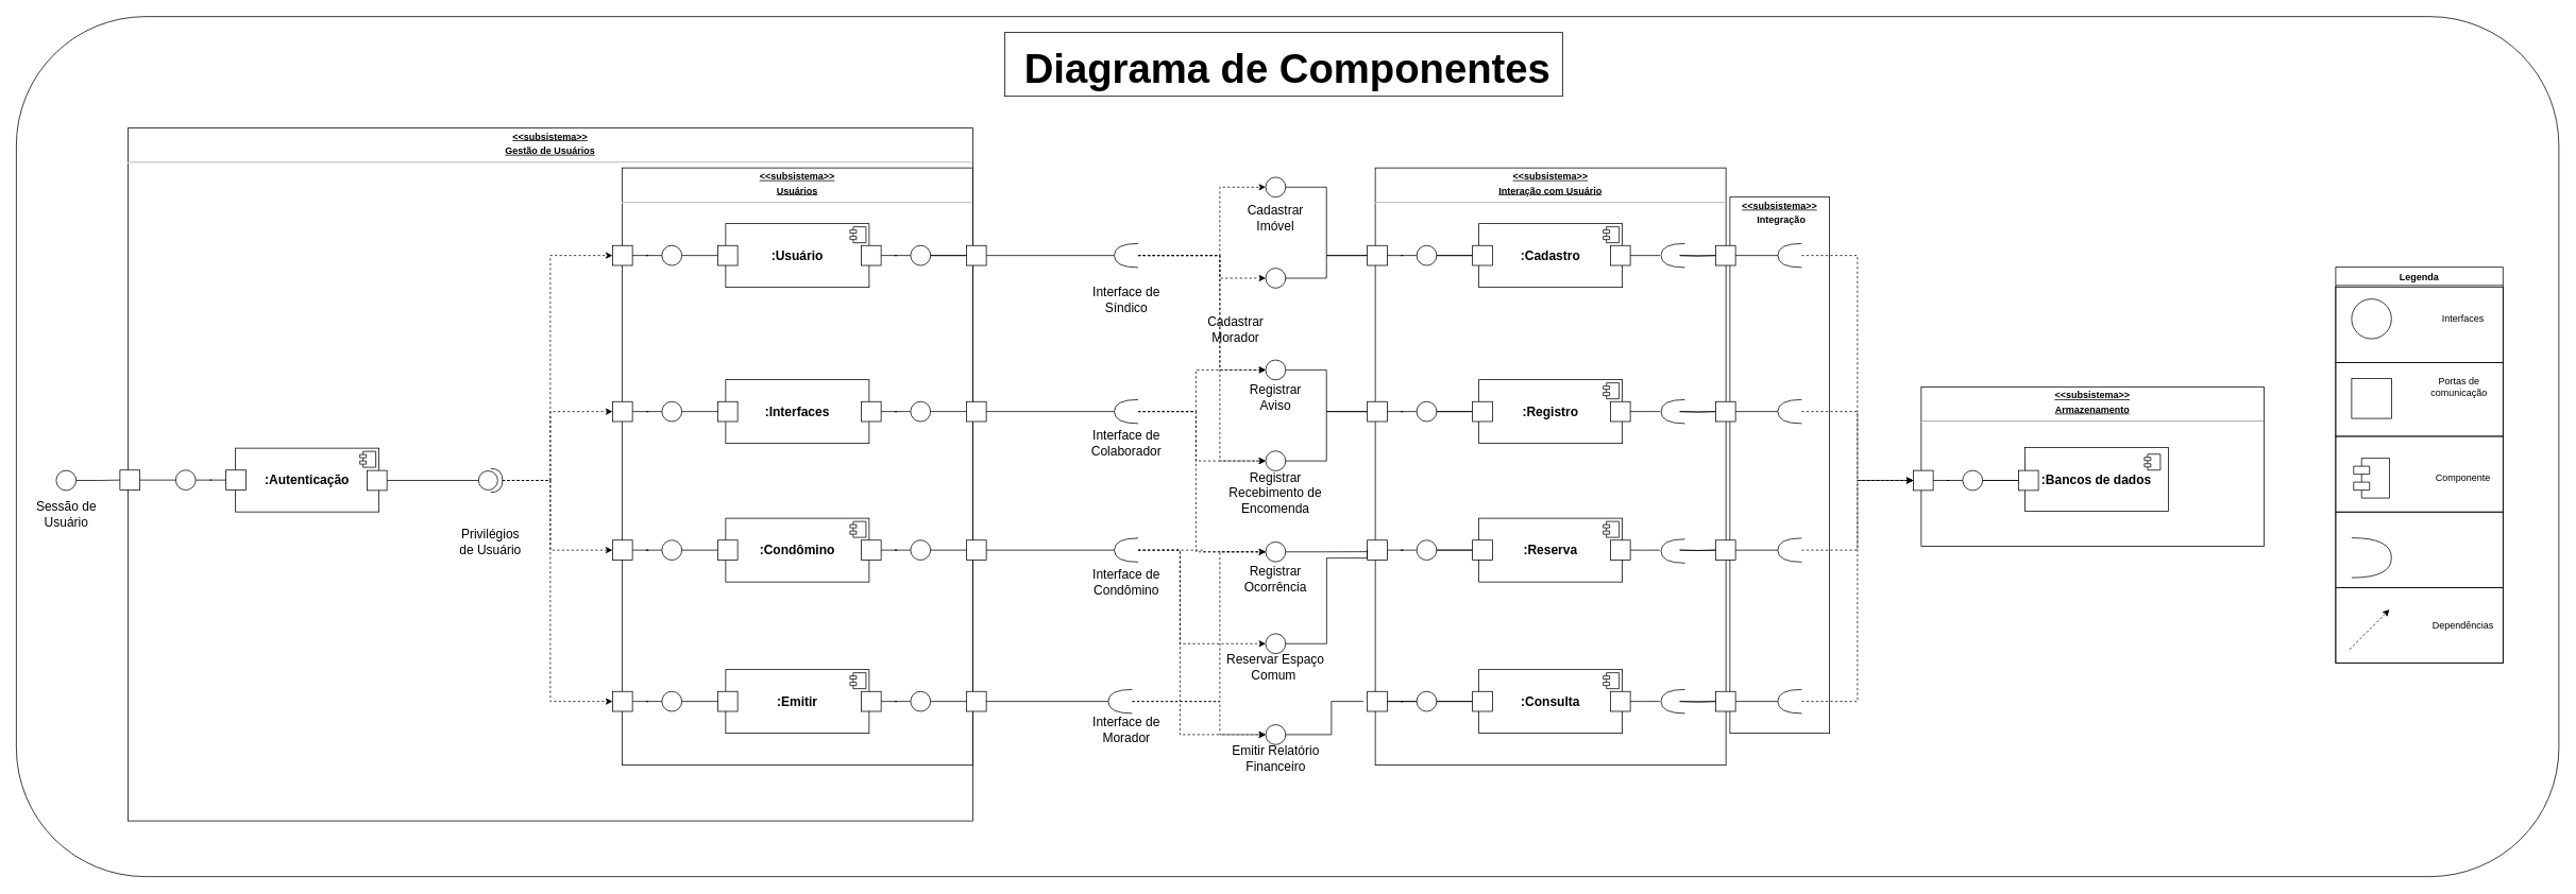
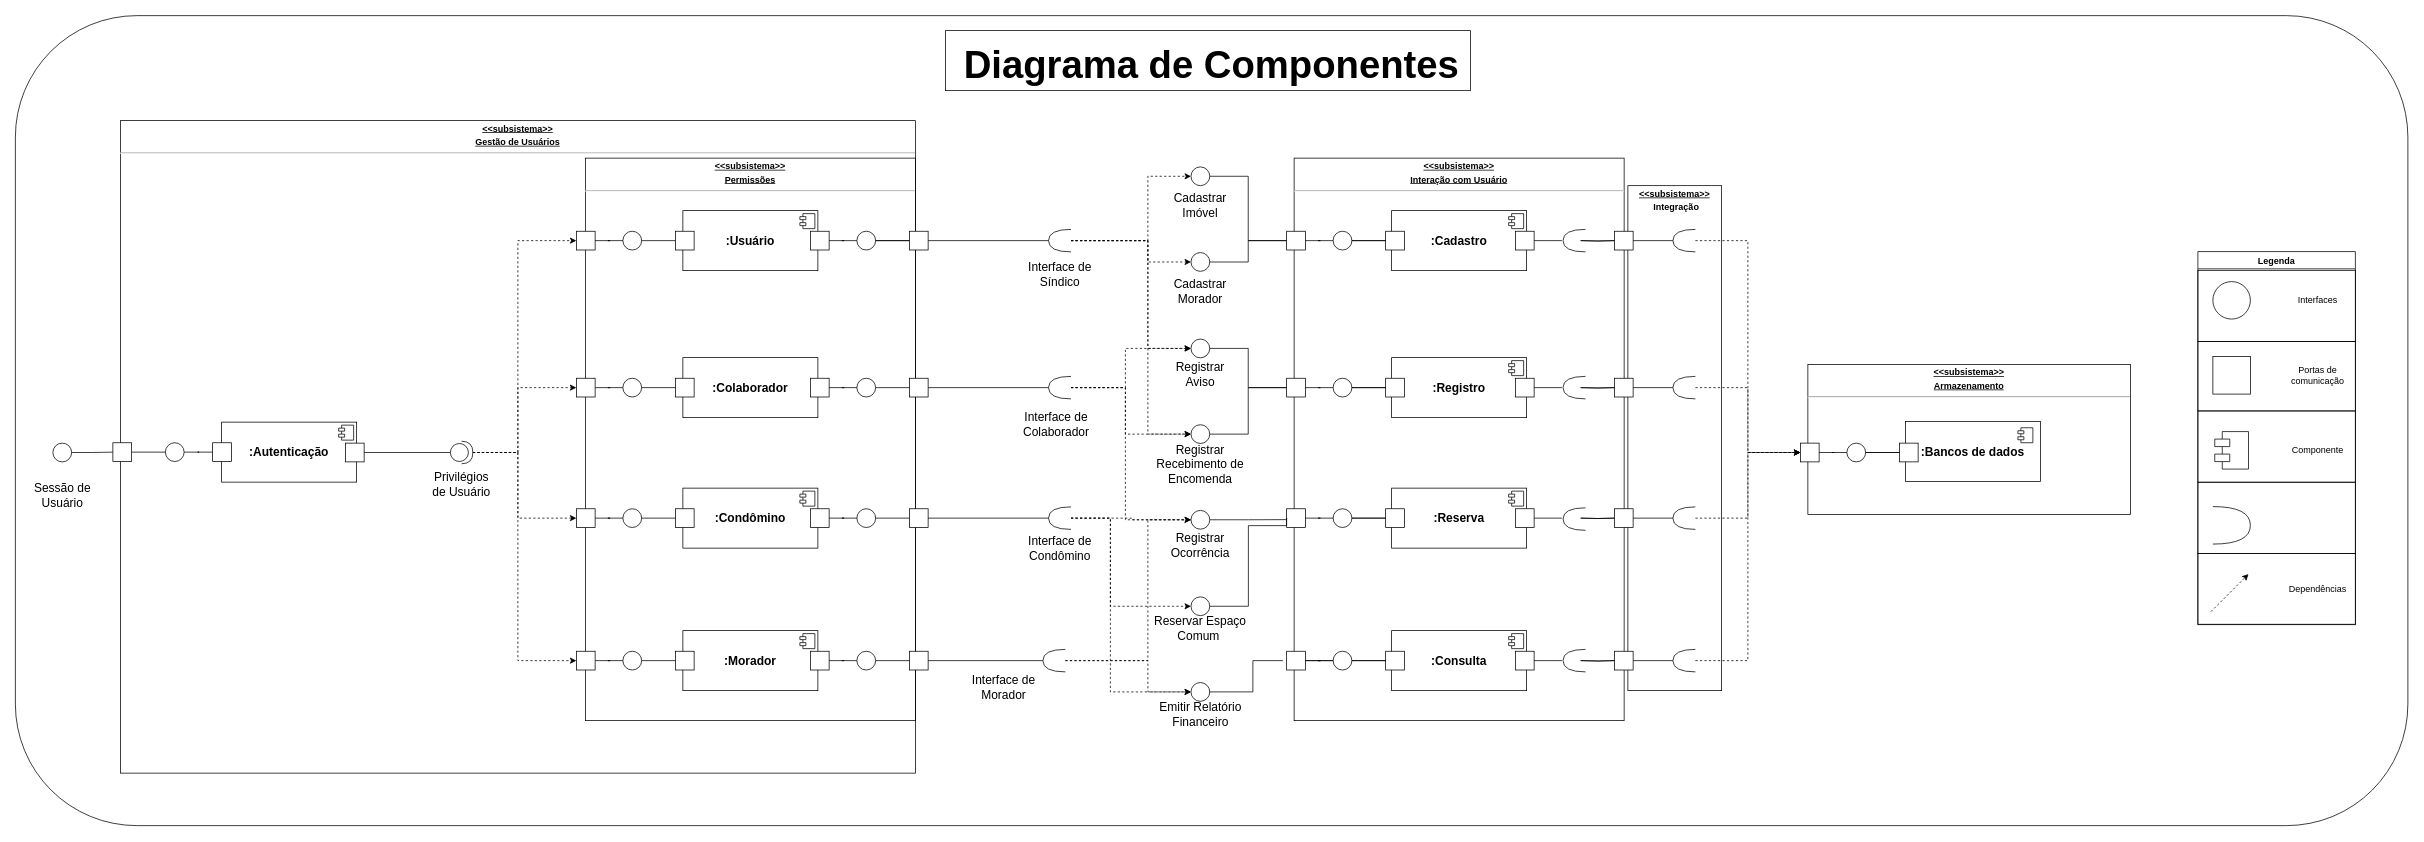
- <mxCell id="24" value="&lt;p style=&quot;margin:0px;margin-top:4px;text-align:center;text-decoration:underline;&quot;&gt;&lt;b&gt;&amp;lt;&amp;lt;subsistema&amp;gt;&amp;gt;&lt;/b&gt;&lt;/p&gt;&lt;p style=&quot;margin:0px;margin-top:4px;text-align:center;text-decoration:underline;&quot;&gt;&lt;b&gt;Usuários&lt;/b&gt;&lt;/p&gt;&lt;hr&gt;&lt;p style=&quot;margin:0px;margin-left:8px;&quot;&gt;&lt;br&gt;&lt;/p&gt;" style="verticalAlign=top;align=left;overflow=fill;fontSize=12;fontFamily=Helvetica;html=1;fillColor=none;" vertex="1" parent="1"><mxGeometry x="780" y="210" width="440" height="750" as="geometry" /></mxCell>
+ <mxCell id="24" value="&lt;p style=&quot;margin:0px;margin-top:4px;text-align:center;text-decoration:underline;&quot;&gt;&lt;b&gt;&amp;lt;&amp;lt;subsistema&amp;gt;&amp;gt;&lt;/b&gt;&lt;/p&gt;&lt;p style=&quot;margin:0px;margin-top:4px;text-align:center;text-decoration:underline;&quot;&gt;&lt;b&gt;Permissões&lt;/b&gt;&lt;/p&gt;&lt;hr&gt;&lt;p style=&quot;margin:0px;margin-left:8px;&quot;&gt;&lt;br&gt;&lt;/p&gt;" style="verticalAlign=top;align=left;overflow=fill;fontSize=12;fontFamily=Helvetica;html=1;fillColor=none;" vertex="1" parent="1"><mxGeometry x="780" y="210" width="440" height="750" as="geometry" /></mxCell>
- <mxCell id="158" value="Interface de Síndico" style="text;html=1;strokeColor=none;fillColor=none;align=center;verticalAlign=middle;whiteSpace=wrap;rounded=0;fontSize=16;" vertex="1" parent="1"><mxGeometry x="1367.5" y="360" width="90" height="30" as="geometry" /></mxCell>
+ <mxCell id="158" value="Interface de Síndico" style="text;html=1;strokeColor=none;fillColor=none;align=center;verticalAlign=middle;whiteSpace=wrap;rounded=0;fontSize=16;" vertex="1" parent="1"><mxGeometry x="1367.5" y="350" width="90" height="30" as="geometry" /></mxCell>
- <mxCell id="192" value="Cadastrar Morador" style="text;html=1;strokeColor=none;fillColor=none;align=center;verticalAlign=middle;whiteSpace=wrap;rounded=0;fontSize=16;" vertex="1" parent="1"><mxGeometry x="1505" y="388.683" width="90" height="48.041" as="geometry" /></mxCell>
+ <mxCell id="192" value="Cadastrar Morador" style="text;html=1;strokeColor=none;fillColor=none;align=center;verticalAlign=middle;whiteSpace=wrap;rounded=0;fontSize=16;" vertex="1" parent="1"><mxGeometry x="1555" y="363.683" width="90" height="48.041" as="geometry" /></mxCell>
- <mxCell id="31" value="&lt;p style=&quot;margin: 6px 0px 0px; font-size: 16px;&quot;&gt;&lt;br&gt;&lt;/p&gt;&lt;p style=&quot;margin: 6px 0px 0px; font-size: 16px;&quot;&gt;&lt;b style=&quot;&quot;&gt;&lt;font style=&quot;font-size: 16px;&quot;&gt;:Interfaces&lt;/font&gt;&lt;/b&gt;&lt;/p&gt;" style="align=center;overflow=fill;html=1;dropTarget=0;fillColor=none;flipV=0;flipH=1;" vertex="1" parent="1"><mxGeometry x="910" y="476" width="180" height="80" as="geometry" /></mxCell>
+ <mxCell id="31" value="&lt;p style=&quot;margin: 6px 0px 0px; font-size: 16px;&quot;&gt;&lt;br&gt;&lt;/p&gt;&lt;p style=&quot;margin: 6px 0px 0px; font-size: 16px;&quot;&gt;&lt;b style=&quot;&quot;&gt;&lt;font style=&quot;font-size: 16px;&quot;&gt;:Colaborador&lt;/font&gt;&lt;/b&gt;&lt;/p&gt;" style="align=center;overflow=fill;html=1;dropTarget=0;fillColor=none;flipV=0;flipH=1;" vertex="1" parent="1"><mxGeometry x="910" y="476" width="180" height="80" as="geometry" /></mxCell>
- <mxCell id="19" value="Portas de comunicação" style="text;html=1;strokeColor=none;fillColor=none;align=center;verticalAlign=middle;whiteSpace=wrap;rounded=0;container=0;" vertex="1" parent="8"><mxGeometry x="125" y="135" width="60" height="30" as="geometry" /></mxCell>
+ <mxCell id="19" value="Portas de comunicação" style="text;html=1;strokeColor=none;fillColor=none;align=center;verticalAlign=middle;whiteSpace=wrap;rounded=0;container=0;" vertex="1" parent="8"><mxGeometry x="130" y="150" width="60" height="30" as="geometry" /></mxCell>
- <mxCell id="159" value="Interface de Colaborador" style="text;html=1;strokeColor=none;fillColor=none;align=center;verticalAlign=middle;whiteSpace=wrap;rounded=0;fontSize=16;" vertex="1" parent="1"><mxGeometry x="1367.5" y="540" width="90" height="30" as="geometry" /></mxCell>
+ <mxCell id="159" value="Interface de Colaborador" style="text;html=1;strokeColor=none;fillColor=none;align=center;verticalAlign=middle;whiteSpace=wrap;rounded=0;fontSize=16;" vertex="1" parent="1"><mxGeometry x="1362.5" y="550" width="90" height="30" as="geometry" /></mxCell>
- <mxCell id="7" value="Sessão de Usuário" style="text;html=1;strokeColor=none;fillColor=none;align=center;verticalAlign=middle;whiteSpace=wrap;rounded=0;fontSize=16;" vertex="1" parent="1"><mxGeometry x="37.5" y="630" width="90" height="30" as="geometry" /></mxCell>
+ <mxCell id="7" value="Sessão de Usuário" style="text;html=1;strokeColor=none;fillColor=none;align=center;verticalAlign=middle;whiteSpace=wrap;rounded=0;fontSize=16;" vertex="1" parent="1"><mxGeometry x="37.5" y="645" width="90" height="30" as="geometry" /></mxCell>
- <mxCell id="46" value="Privilégios de Usuário" style="text;html=1;strokeColor=none;fillColor=none;align=center;verticalAlign=middle;whiteSpace=wrap;rounded=0;fontSize=16;" vertex="1" parent="1"><mxGeometry x="570" y="665" width="90" height="30" as="geometry" /></mxCell>
+ <mxCell id="46" value="Privilégios de Usuário" style="text;html=1;strokeColor=none;fillColor=none;align=center;verticalAlign=middle;whiteSpace=wrap;rounded=0;fontSize=16;" vertex="1" parent="1"><mxGeometry x="570" y="630" width="90" height="30" as="geometry" /></mxCell>
- <mxCell id="29" value="&lt;p style=&quot;margin: 6px 0px 0px; font-size: 16px;&quot;&gt;&lt;br&gt;&lt;/p&gt;&lt;p style=&quot;margin: 6px 0px 0px; font-size: 16px;&quot;&gt;&lt;b style=&quot;&quot;&gt;&lt;font style=&quot;font-size: 16px;&quot;&gt;:Emitir&lt;/font&gt;&lt;/b&gt;&lt;/p&gt;" style="align=center;overflow=fill;html=1;dropTarget=0;fillColor=none;" vertex="1" parent="1"><mxGeometry x="910" y="840" width="180" height="80" as="geometry" /></mxCell>
+ <mxCell id="29" value="&lt;p style=&quot;margin: 6px 0px 0px; font-size: 16px;&quot;&gt;&lt;br&gt;&lt;/p&gt;&lt;p style=&quot;margin: 6px 0px 0px; font-size: 16px;&quot;&gt;&lt;b style=&quot;&quot;&gt;&lt;font style=&quot;font-size: 16px;&quot;&gt;:Morador&lt;/font&gt;&lt;/b&gt;&lt;/p&gt;" style="align=center;overflow=fill;html=1;dropTarget=0;fillColor=none;" vertex="1" parent="1"><mxGeometry x="910" y="840" width="180" height="80" as="geometry" /></mxCell>
- <mxCell id="161" value="Interface de Morador" style="text;html=1;strokeColor=none;fillColor=none;align=center;verticalAlign=middle;whiteSpace=wrap;rounded=0;fontSize=16;" vertex="1" parent="1"><mxGeometry x="1367.5" y="900" width="90" height="30" as="geometry" /></mxCell>
+ <mxCell id="161" value="Interface de Morador" style="text;html=1;strokeColor=none;fillColor=none;align=center;verticalAlign=middle;whiteSpace=wrap;rounded=0;fontSize=16;" vertex="1" parent="1"><mxGeometry x="1292.5" y="900" width="90" height="30" as="geometry" /></mxCell>
